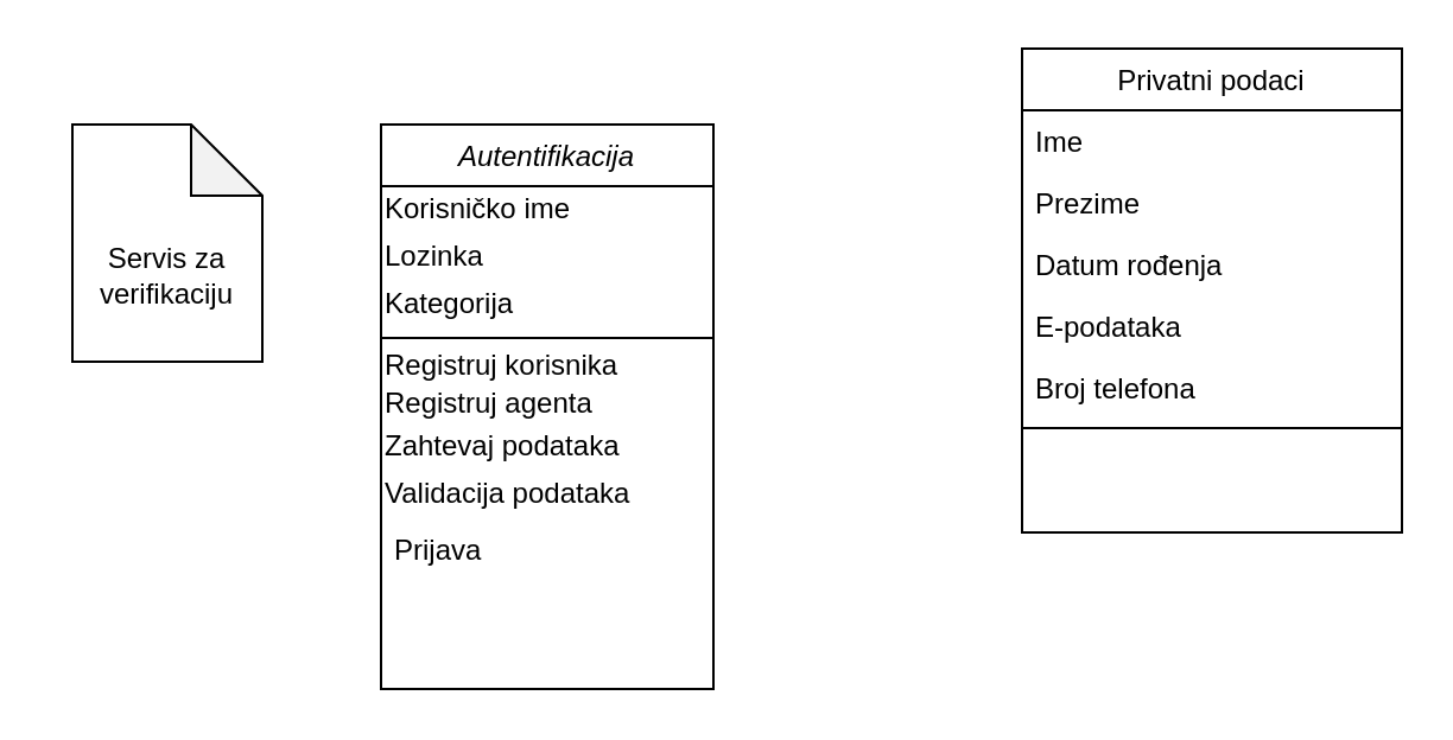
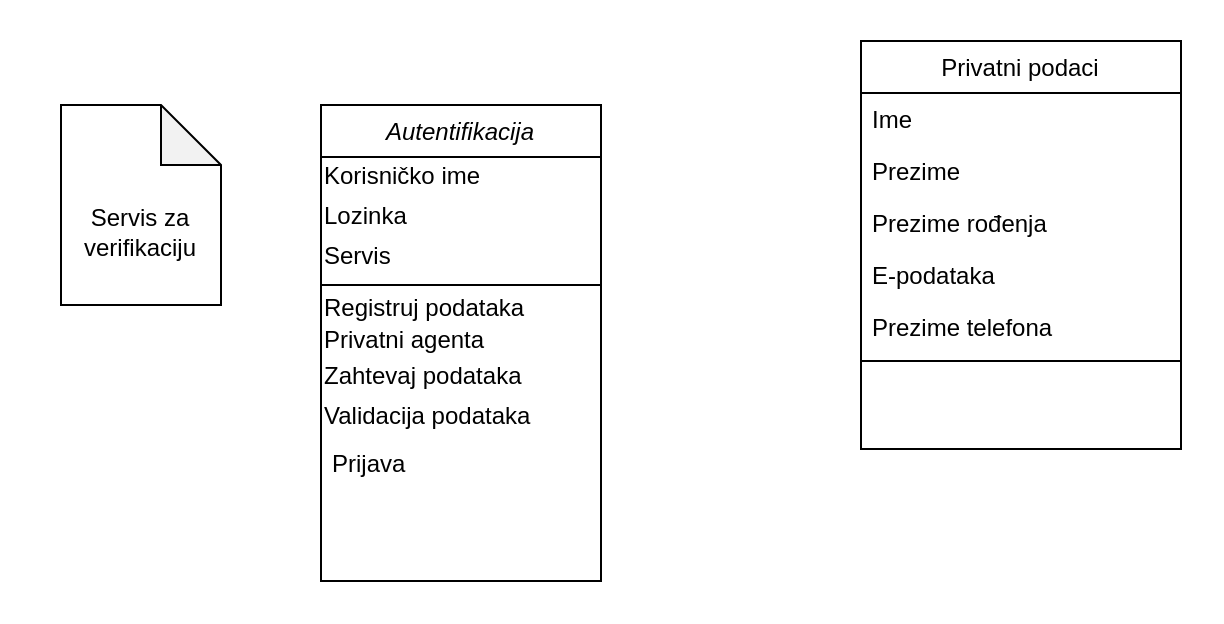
- <mxCell id="15" value="Datum rođenja" style="text;align=left;verticalAlign=top;spacingLeft=4;spacingRight=4;overflow=hidden;rotatable=0;points=[[0,0.5],[1,0.5]];portConstraint=eastwest;rounded=0;shadow=0;html=0;" parent="12" vertex="1"><mxGeometry y="78" width="160" height="26" as="geometry" /></mxCell>
+ <mxCell id="15" value="Prezime rođenja" style="text;align=left;verticalAlign=top;spacingLeft=4;spacingRight=4;overflow=hidden;rotatable=0;points=[[0,0.5],[1,0.5]];portConstraint=eastwest;rounded=0;shadow=0;html=0;" parent="12" vertex="1"><mxGeometry y="78" width="160" height="26" as="geometry" /></mxCell>
- <mxCell id="5" value="Kategorija" style="text;html=1;strokeColor=none;fillColor=none;align=left;verticalAlign=middle;whiteSpace=wrap;rounded=0;" parent="2" vertex="1"><mxGeometry y="66" width="140" height="20" as="geometry" /></mxCell>
+ <mxCell id="5" value="Servis" style="text;html=1;strokeColor=none;fillColor=none;align=left;verticalAlign=middle;whiteSpace=wrap;rounded=0;" parent="2" vertex="1"><mxGeometry y="66" width="140" height="20" as="geometry" /></mxCell>
- <mxCell id="7" value="Registruj korisnika" style="text;html=1;strokeColor=none;fillColor=none;align=left;verticalAlign=middle;whiteSpace=wrap;rounded=0;" parent="2" vertex="1"><mxGeometry y="94" width="140" height="16" as="geometry" /></mxCell>
+ <mxCell id="7" value="Registruj podataka" style="text;html=1;strokeColor=none;fillColor=none;align=left;verticalAlign=middle;whiteSpace=wrap;rounded=0;" parent="2" vertex="1"><mxGeometry y="94" width="140" height="16" as="geometry" /></mxCell>
- <mxCell id="17" value="Broj telefona" style="text;align=left;verticalAlign=top;spacingLeft=4;spacingRight=4;overflow=hidden;rotatable=0;points=[[0,0.5],[1,0.5]];portConstraint=eastwest;rounded=0;shadow=0;html=0;" parent="12" vertex="1"><mxGeometry y="130" width="160" height="26" as="geometry" /></mxCell>
+ <mxCell id="17" value="Prezime telefona" style="text;align=left;verticalAlign=top;spacingLeft=4;spacingRight=4;overflow=hidden;rotatable=0;points=[[0,0.5],[1,0.5]];portConstraint=eastwest;rounded=0;shadow=0;html=0;" parent="12" vertex="1"><mxGeometry y="130" width="160" height="26" as="geometry" /></mxCell>
- <mxCell id="8" value="Registruj agenta" style="text;html=1;strokeColor=none;fillColor=none;align=left;verticalAlign=middle;whiteSpace=wrap;rounded=0;" parent="2" vertex="1"><mxGeometry y="110" width="140" height="16" as="geometry" /></mxCell>
+ <mxCell id="8" value="Privatni agenta" style="text;html=1;strokeColor=none;fillColor=none;align=left;verticalAlign=middle;whiteSpace=wrap;rounded=0;" parent="2" vertex="1"><mxGeometry y="110" width="140" height="16" as="geometry" /></mxCell>
